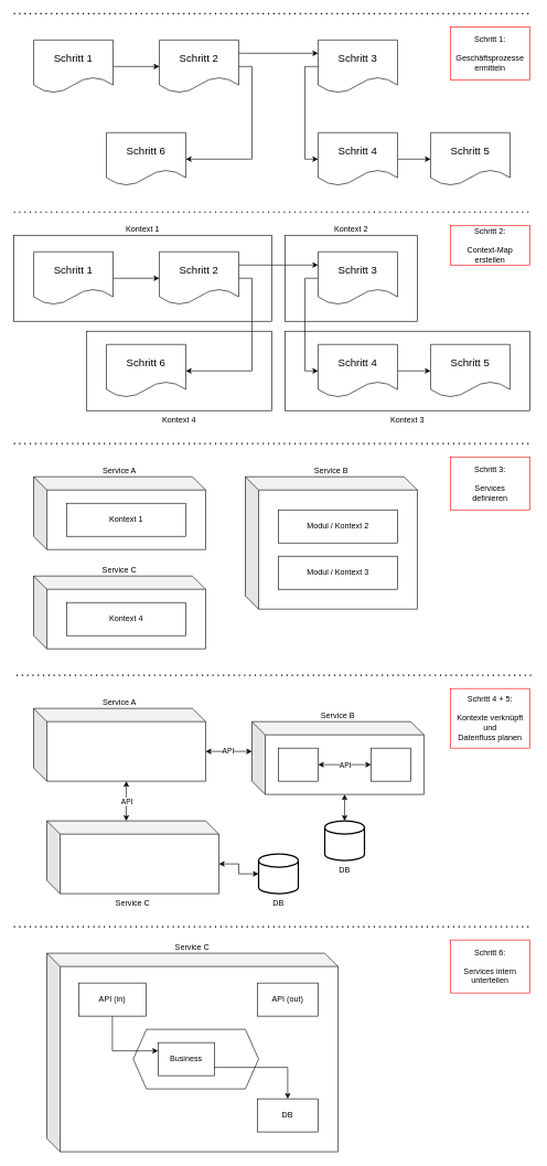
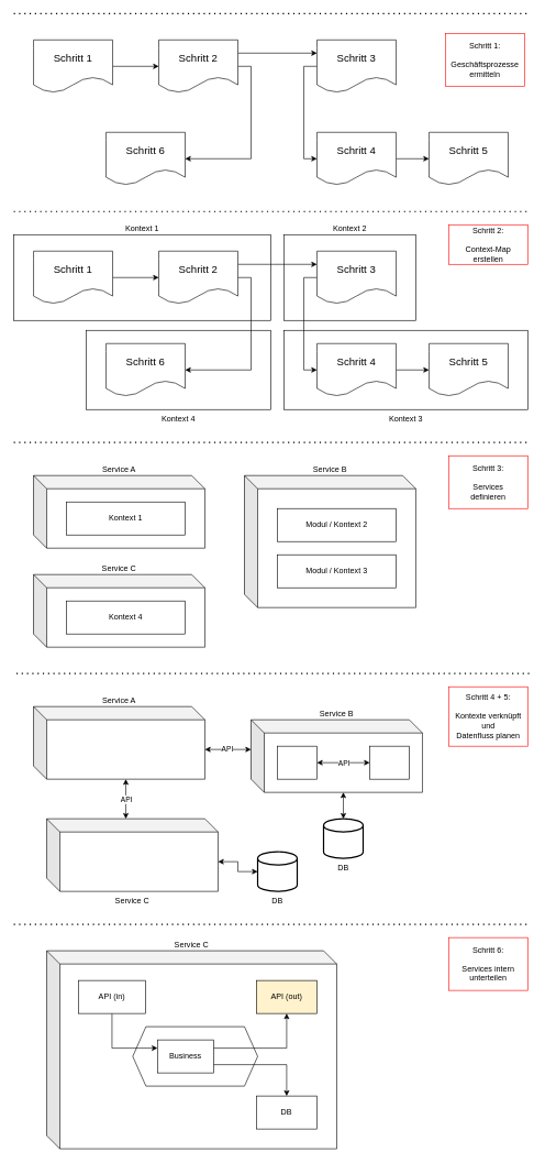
- <mxCell id="57" value="&lt;div&gt;Schritt 1:&lt;/div&gt;&lt;div&gt;&lt;br&gt;&lt;/div&gt;Geschäftsprozesse&lt;div&gt;ermitteln&lt;/div&gt;" style="rounded=0;whiteSpace=wrap;html=1;strokeColor=#FF0000;" vertex="1" parent="1"><mxGeometry x="680" y="40" width="120" height="80" as="geometry" /></mxCell>
+ <mxCell id="57" value="&lt;div&gt;Schritt 1:&lt;/div&gt;&lt;div&gt;&lt;br&gt;&lt;/div&gt;Geschäftsprozesse&lt;div&gt;ermitteln&lt;/div&gt;" style="rounded=0;whiteSpace=wrap;html=1;strokeColor=#FF0000;" vertex="1" parent="1"><mxGeometry x="675" y="50" width="120" height="80" as="geometry" /></mxCell>
- <mxCell id="53" value="API (out)" style="rounded=0;whiteSpace=wrap;html=1;labelPosition=center;verticalLabelPosition=middle;align=center;verticalAlign=middle;strokeColor=light-dark(#000000,#FF8000);" vertex="1" parent="1"><mxGeometry x="388" y="1485" width="92" height="50" as="geometry" /></mxCell>
+ <mxCell id="53" value="API (out)" style="rounded=0;whiteSpace=wrap;html=1;labelPosition=center;verticalLabelPosition=middle;align=center;verticalAlign=middle;strokeColor=light-dark(#000000,#FF8000);fillColor=#fff2cc;" vertex="1" parent="1"><mxGeometry x="388" y="1485" width="92" height="50" as="geometry" /></mxCell>
+ <mxCell id="54" style="edgeStyle=orthogonalEdgeStyle;rounded=0;orthogonalLoop=1;jettySize=auto;html=1;exitX=1;exitY=0.25;exitDx=0;exitDy=0;entryX=0.5;entryY=1;entryDx=0;entryDy=0;" edge="1" parent="1" source="56" target="53"><mxGeometry relative="1" as="geometry" /></mxCell>
